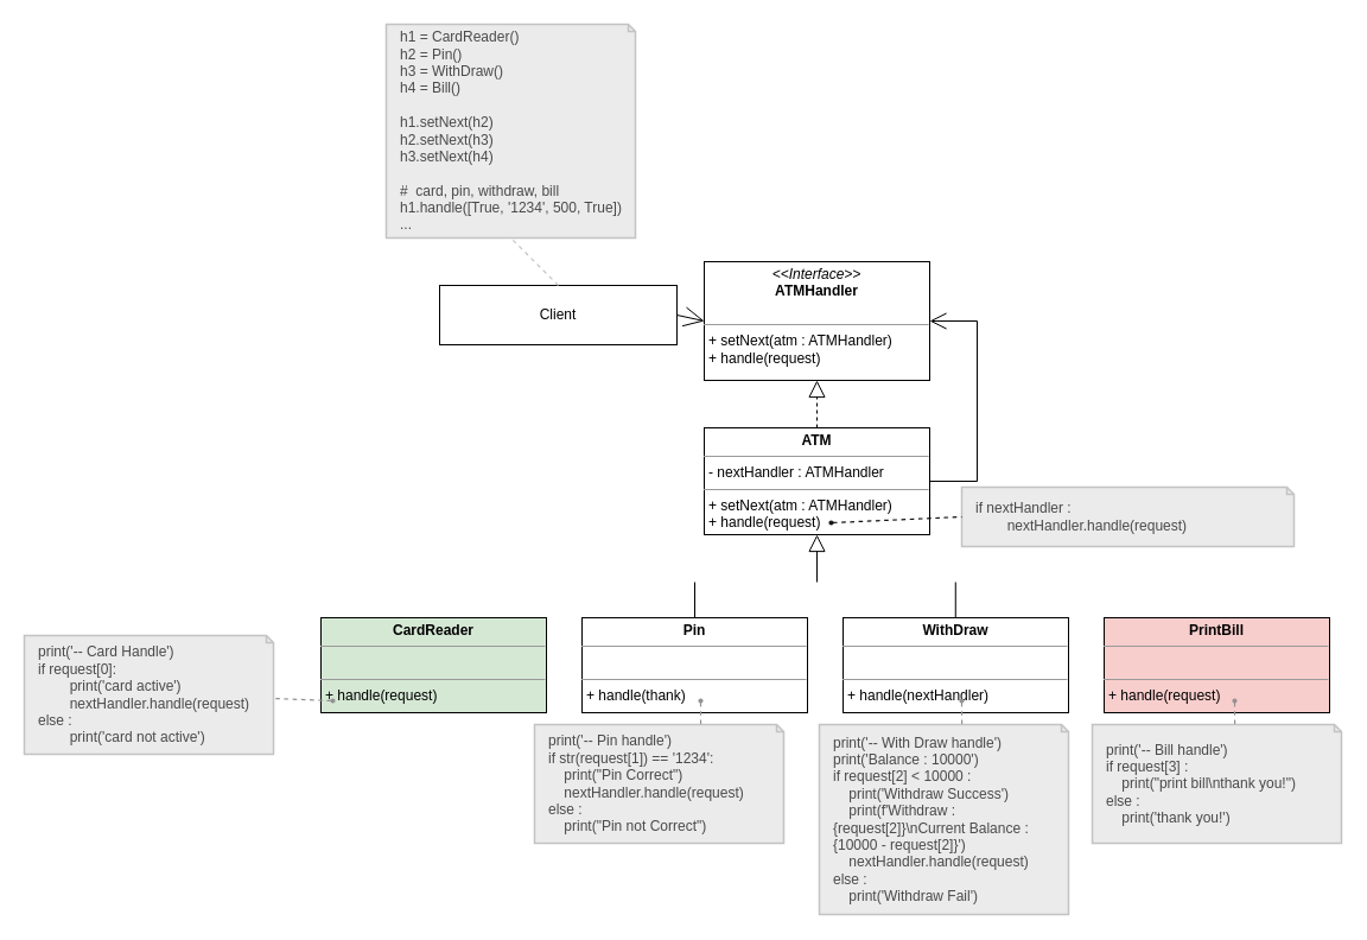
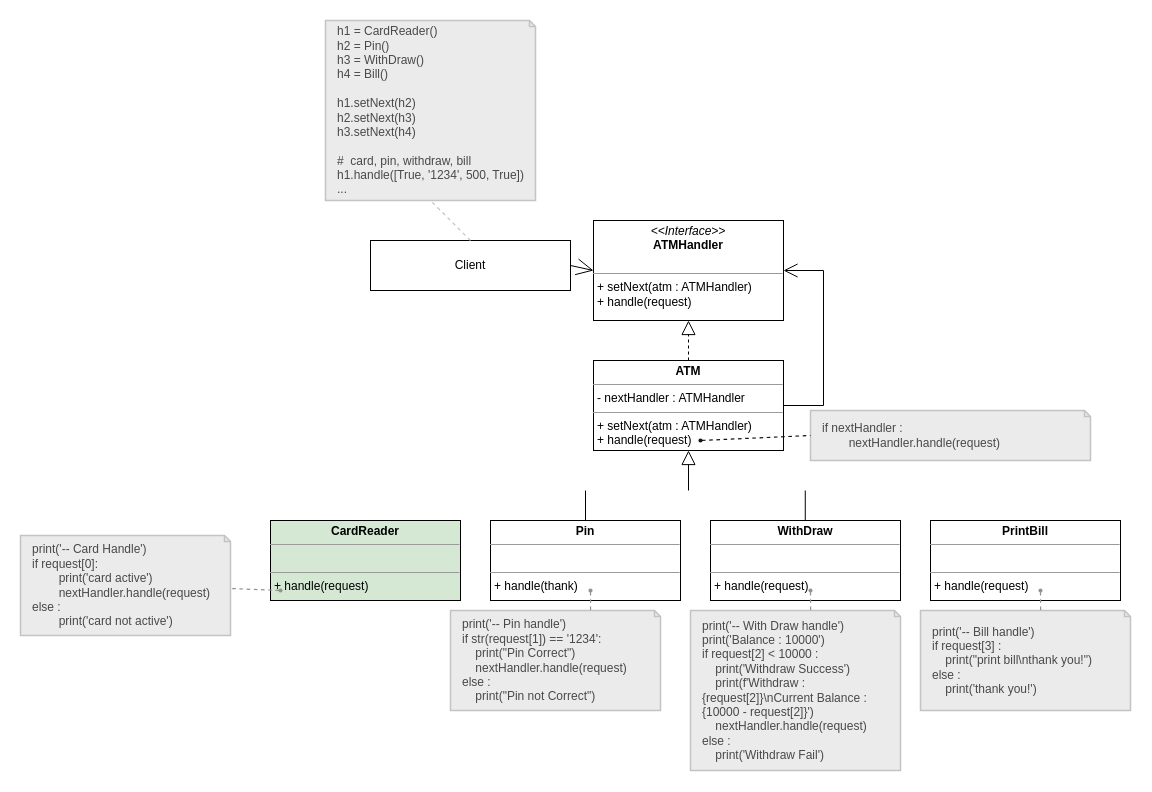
- <mxCell id="6" value="&lt;p style=&quot;margin:0px;margin-top:4px;text-align:center;&quot;&gt;&lt;b&gt;WithDraw&lt;/b&gt;&lt;/p&gt;&lt;hr size=&quot;1&quot;&gt;&lt;p style=&quot;margin:0px;margin-left:4px;&quot;&gt;&lt;br&gt;&lt;/p&gt;&lt;hr size=&quot;1&quot;&gt;&lt;p style=&quot;border-color: var(--border-color); margin: 0px 0px 0px 4px;&quot;&gt;+ handle(nextHandler&lt;span style=&quot;background-color: initial;&quot;&gt;)&lt;/span&gt;&lt;br&gt;&lt;/p&gt;" style="verticalAlign=top;align=left;overflow=fill;fontSize=12;fontFamily=Helvetica;html=1;whiteSpace=wrap;movable=0;resizable=0;rotatable=0;deletable=0;editable=0;locked=1;connectable=0;" parent="1" vertex="1"><mxGeometry y="520" width="190" height="80" as="geometry" x="710" /></mxCell>
+ <mxCell id="6" value="&lt;p style=&quot;margin:0px;margin-top:4px;text-align:center;&quot;&gt;&lt;b&gt;WithDraw&lt;/b&gt;&lt;/p&gt;&lt;hr size=&quot;1&quot;&gt;&lt;p style=&quot;margin:0px;margin-left:4px;&quot;&gt;&lt;br&gt;&lt;/p&gt;&lt;hr size=&quot;1&quot;&gt;&lt;p style=&quot;border-color: var(--border-color); margin: 0px 0px 0px 4px;&quot;&gt;+ handle(request&lt;span style=&quot;background-color: initial;&quot;&gt;)&lt;/span&gt;&lt;br&gt;&lt;/p&gt;" style="verticalAlign=top;align=left;overflow=fill;fontSize=12;fontFamily=Helvetica;html=1;whiteSpace=wrap;movable=0;resizable=0;rotatable=0;deletable=0;editable=0;locked=1;connectable=0;" parent="1" vertex="1"><mxGeometry y="520" width="190" height="80" as="geometry" x="710" /></mxCell>
- <mxCell id="7" value="&lt;p style=&quot;margin:0px;margin-top:4px;text-align:center;&quot;&gt;&lt;b&gt;PrintBill&lt;/b&gt;&lt;/p&gt;&lt;hr size=&quot;1&quot;&gt;&lt;p style=&quot;margin:0px;margin-left:4px;&quot;&gt;&lt;br&gt;&lt;/p&gt;&lt;hr size=&quot;1&quot;&gt;&lt;p style=&quot;border-color: var(--border-color); margin: 0px 0px 0px 4px;&quot;&gt;+ handle(request&lt;span style=&quot;background-color: initial;&quot;&gt;)&lt;/span&gt;&lt;br&gt;&lt;/p&gt;" style="verticalAlign=top;align=left;overflow=fill;fontSize=12;fontFamily=Helvetica;html=1;whiteSpace=wrap;movable=0;resizable=0;rotatable=0;deletable=0;editable=0;locked=1;connectable=0;fillColor=#f8cecc;" parent="1" vertex="1"><mxGeometry x="930" y="520" width="190" height="80" as="geometry" /></mxCell>
+ <mxCell id="7" value="&lt;p style=&quot;margin:0px;margin-top:4px;text-align:center;&quot;&gt;&lt;b&gt;PrintBill&lt;/b&gt;&lt;/p&gt;&lt;hr size=&quot;1&quot;&gt;&lt;p style=&quot;margin:0px;margin-left:4px;&quot;&gt;&lt;br&gt;&lt;/p&gt;&lt;hr size=&quot;1&quot;&gt;&lt;p style=&quot;border-color: var(--border-color); margin: 0px 0px 0px 4px;&quot;&gt;+ handle(request&lt;span style=&quot;background-color: initial;&quot;&gt;)&lt;/span&gt;&lt;br&gt;&lt;/p&gt;" style="verticalAlign=top;align=left;overflow=fill;fontSize=12;fontFamily=Helvetica;html=1;whiteSpace=wrap;movable=0;resizable=0;rotatable=0;deletable=0;editable=0;locked=1;connectable=0;" parent="1" vertex="1"><mxGeometry x="930" y="520" width="190" height="80" as="geometry" /></mxCell>
